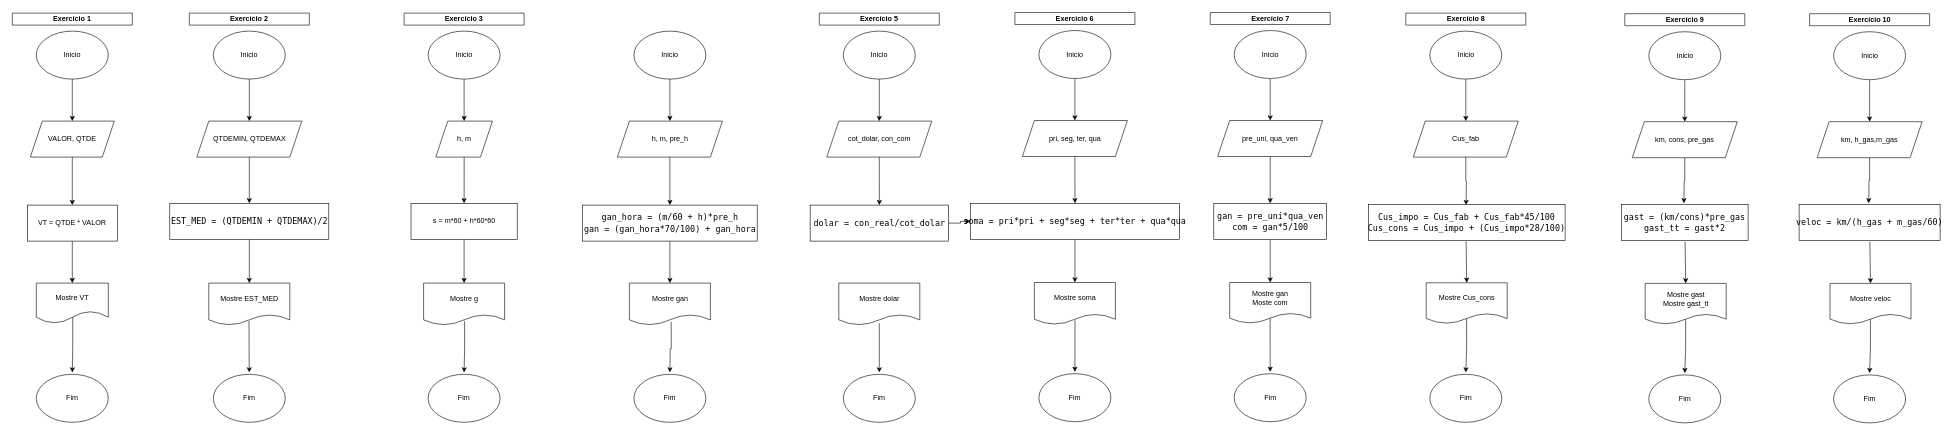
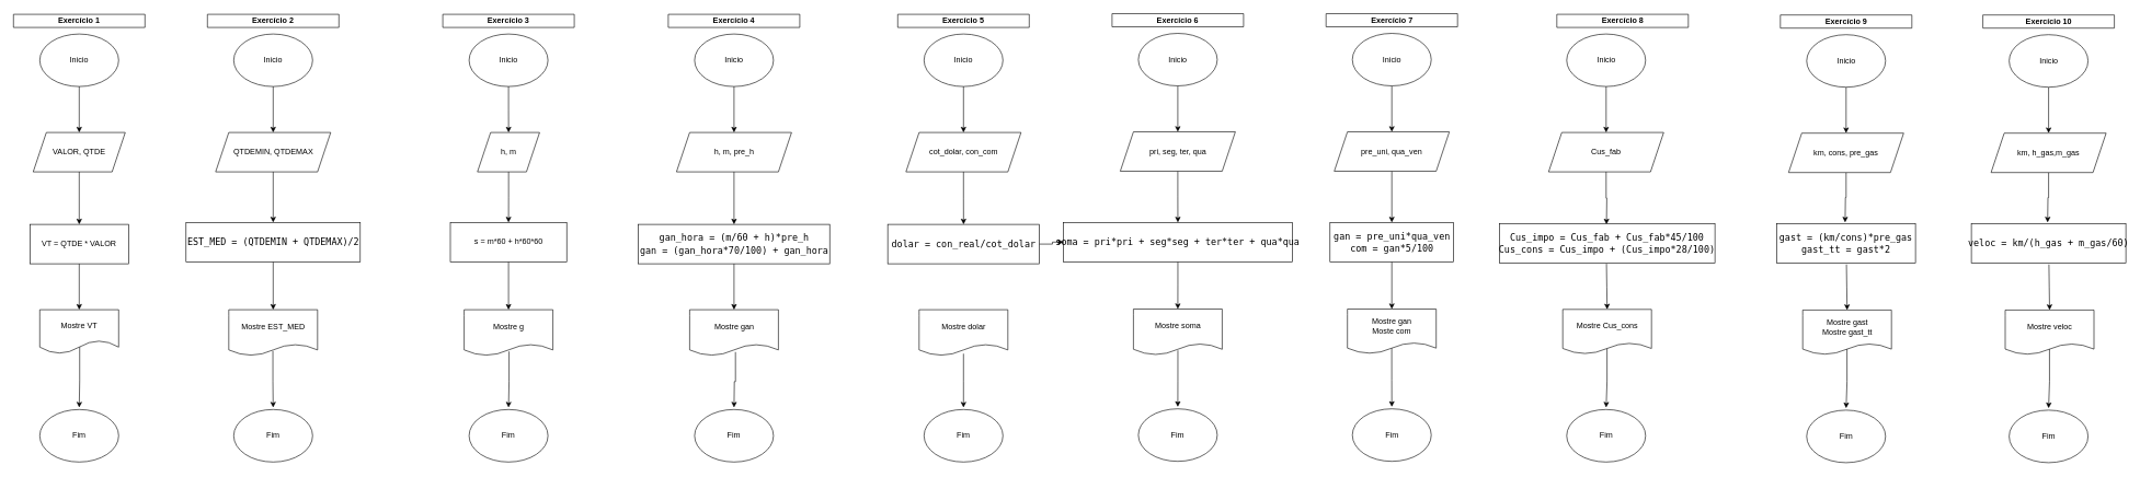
+ <mxCell id="41" value="Exercício 4" style="swimlane;whiteSpace=wrap;html=1;" vertex="1" parent="1"><mxGeometry x="1016" y="21" width="200" height="20" as="geometry" /></mxCell>
- <mxCell id="80" value="Exercício 8" style="swimlane;whiteSpace=wrap;html=1;" vertex="1" parent="1"><mxGeometry x="2342.5" y="21" width="200" height="20" as="geometry" /></mxCell>
+ <mxCell id="80" value="Exercício 8" style="swimlane;whiteSpace=wrap;html=1;" vertex="1" parent="1"><mxGeometry x="2367.5" y="21" width="200" height="20" as="geometry" /></mxCell>
